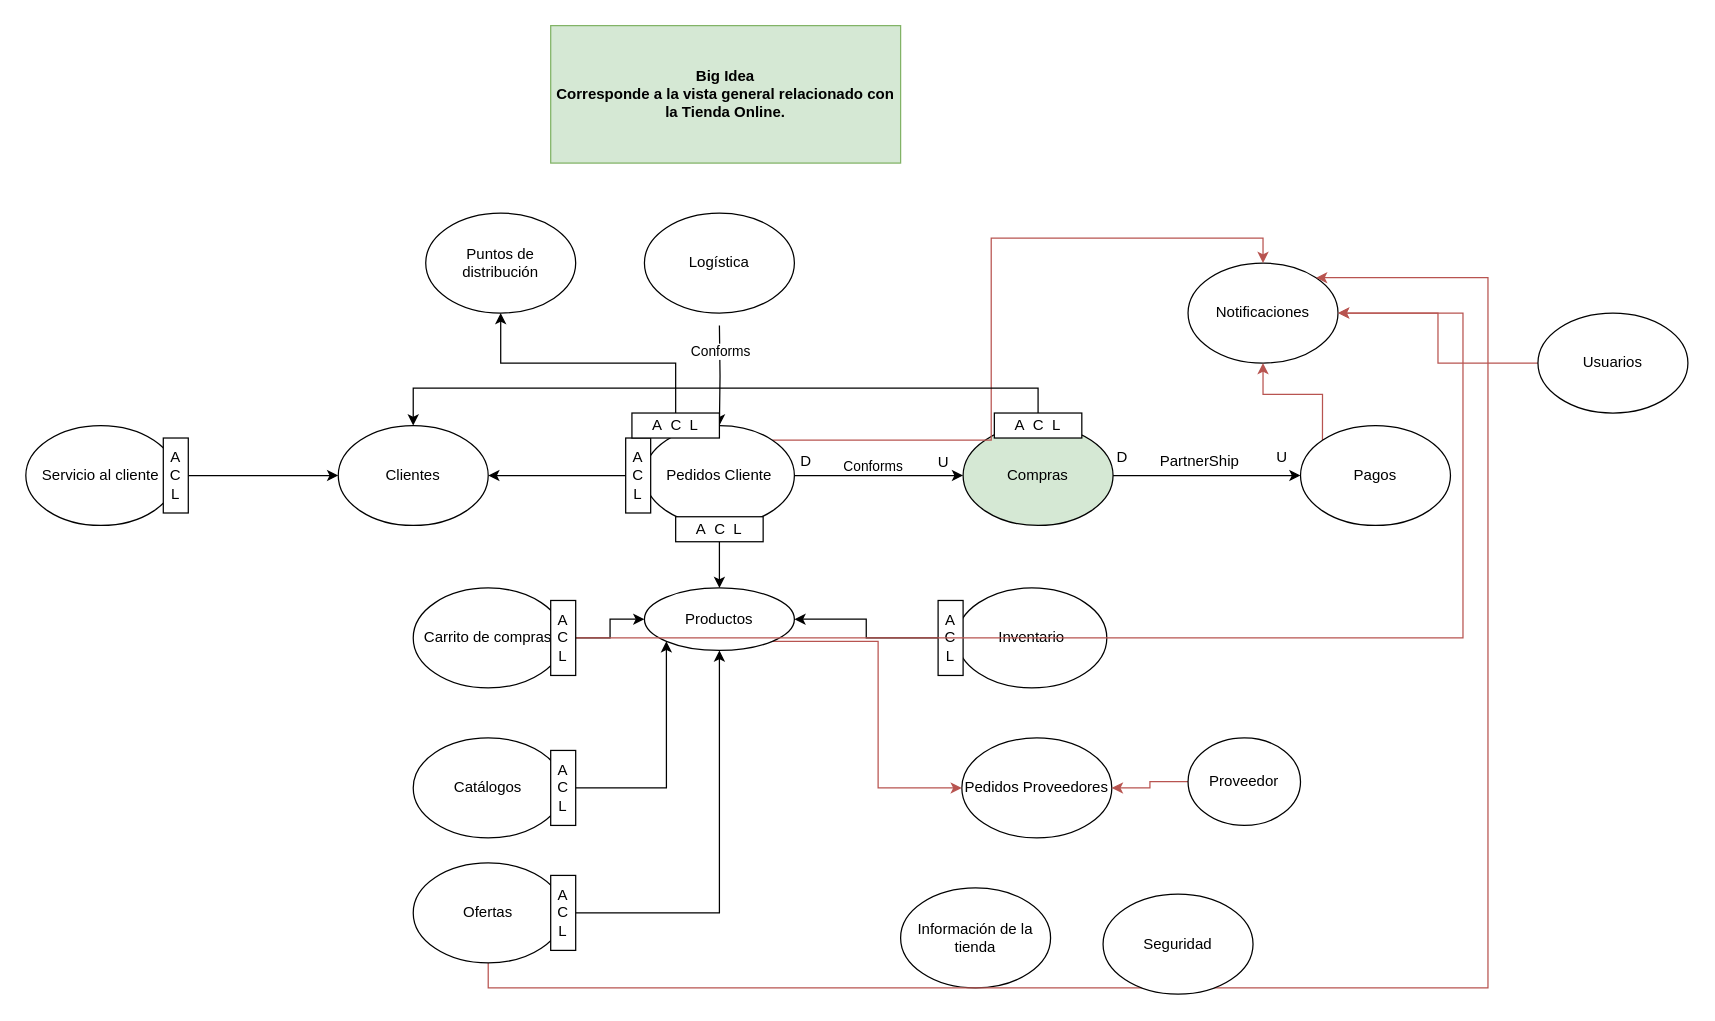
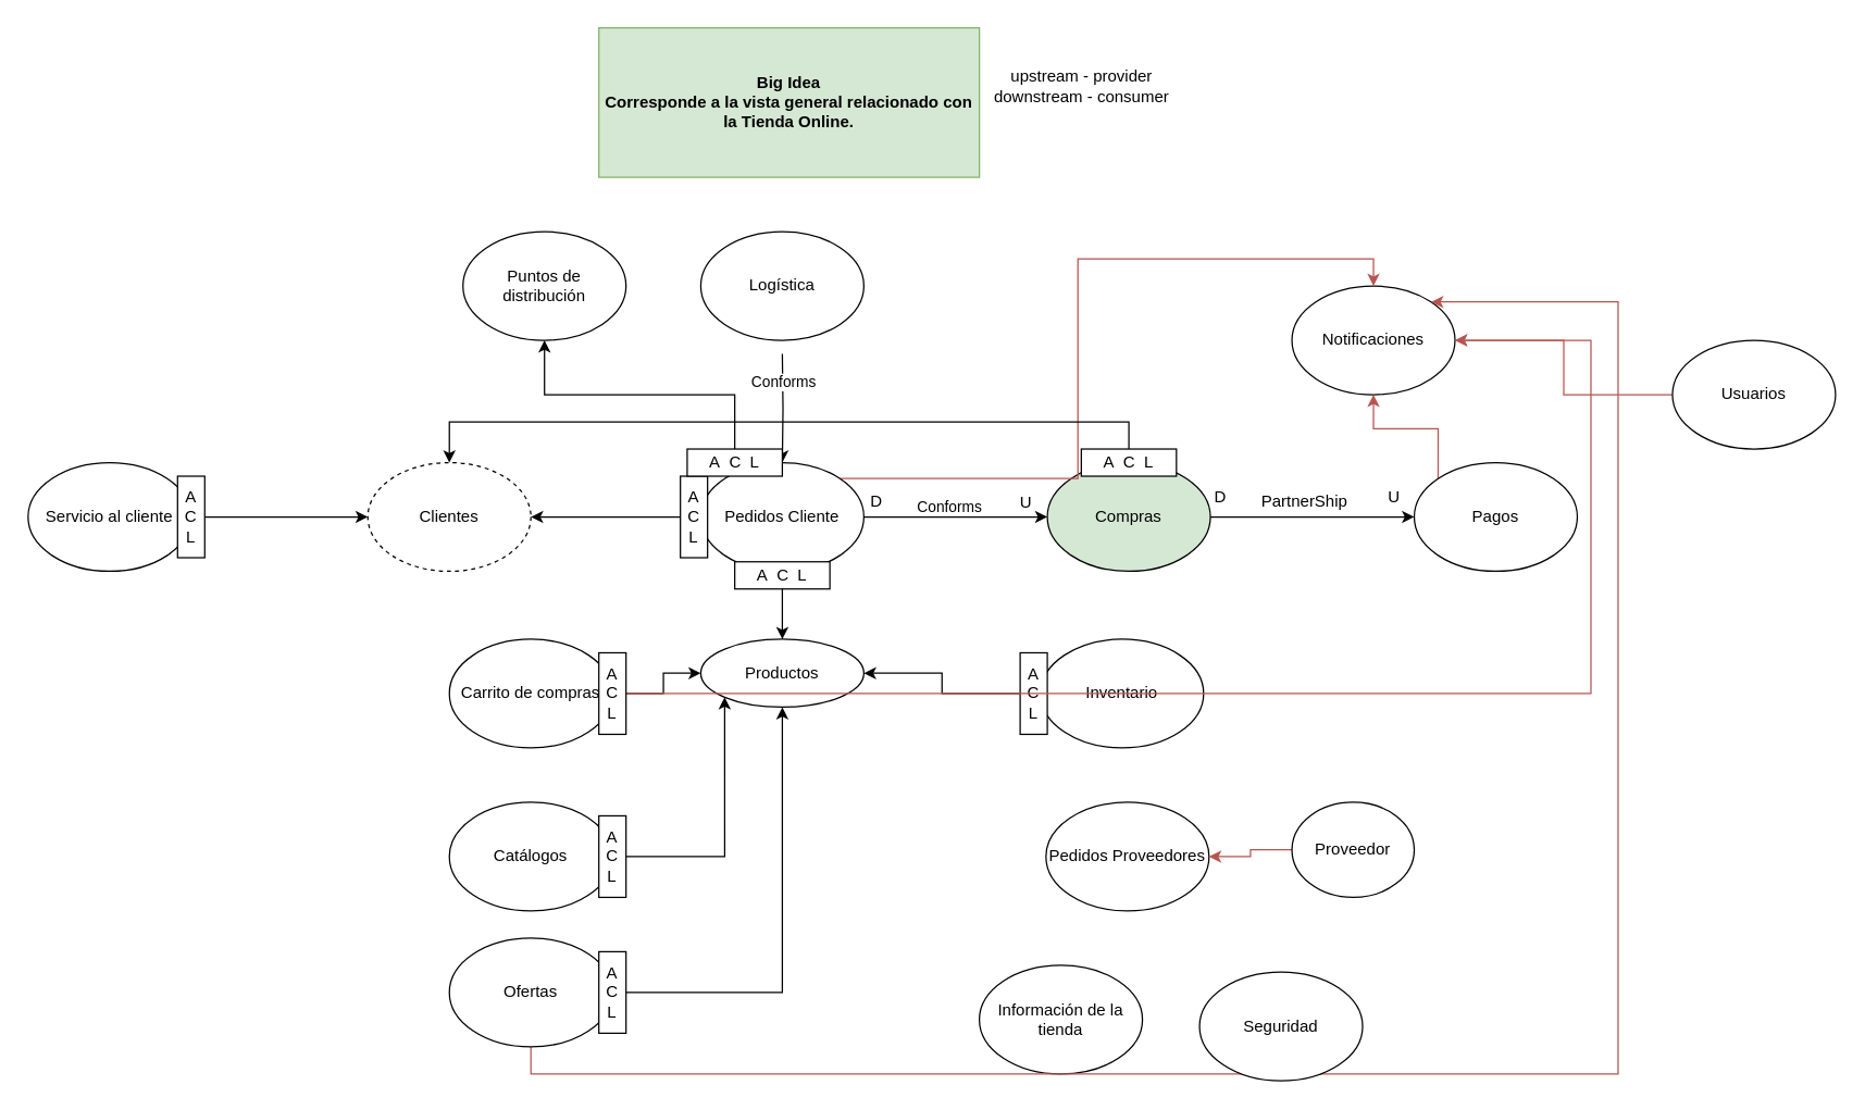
+ <mxCell id="40" value="upstream - provider&lt;br&gt;downstream - consumer" style="text;html=1;align=center;verticalAlign=middle;resizable=0;points=[];autosize=1;strokeColor=none;fillColor=none;" parent="1" vertex="1"><mxGeometry x="720" y="43" width="150" height="40" as="geometry" /></mxCell>
- <mxCell id="11" value="Clientes" style="ellipse;whiteSpace=wrap;html=1;" parent="1" vertex="1"><mxGeometry x="270" y="340" width="120" height="80" as="geometry" /></mxCell>
+ <mxCell id="11" value="Clientes" style="ellipse;whiteSpace=wrap;html=1;dashed=1;" parent="1" vertex="1"><mxGeometry x="270" y="340" width="120" height="80" as="geometry" /></mxCell>
- <mxCell id="19" style="edgeStyle=orthogonalEdgeStyle;rounded=0;orthogonalLoop=1;jettySize=auto;html=1;exitX=1;exitY=1;exitDx=0;exitDy=0;entryX=0;entryY=0.5;entryDx=0;entryDy=0;fillColor=#f8cecc;strokeColor=#b85450;" edge="1" parent="1" source="20" target="18"><mxGeometry relative="1" as="geometry" /></mxCell>
